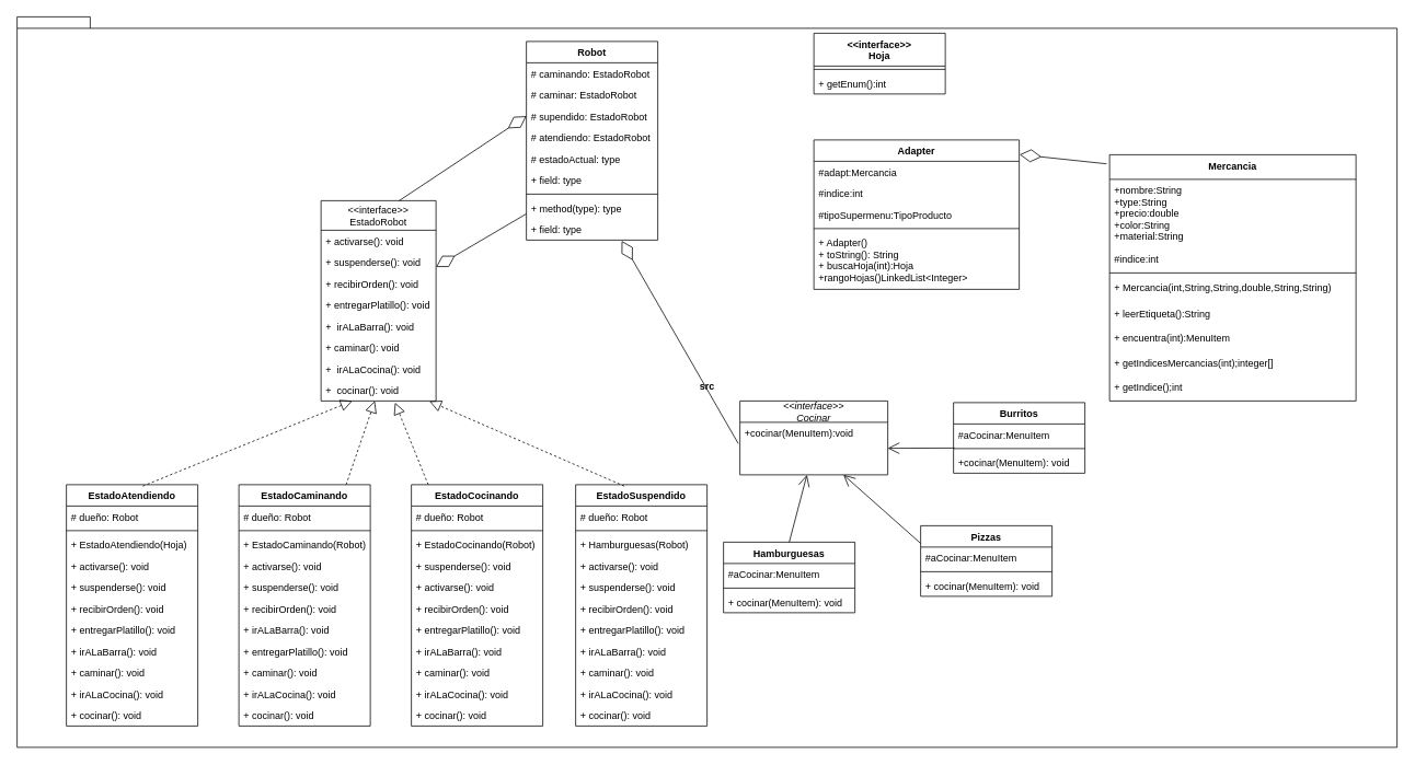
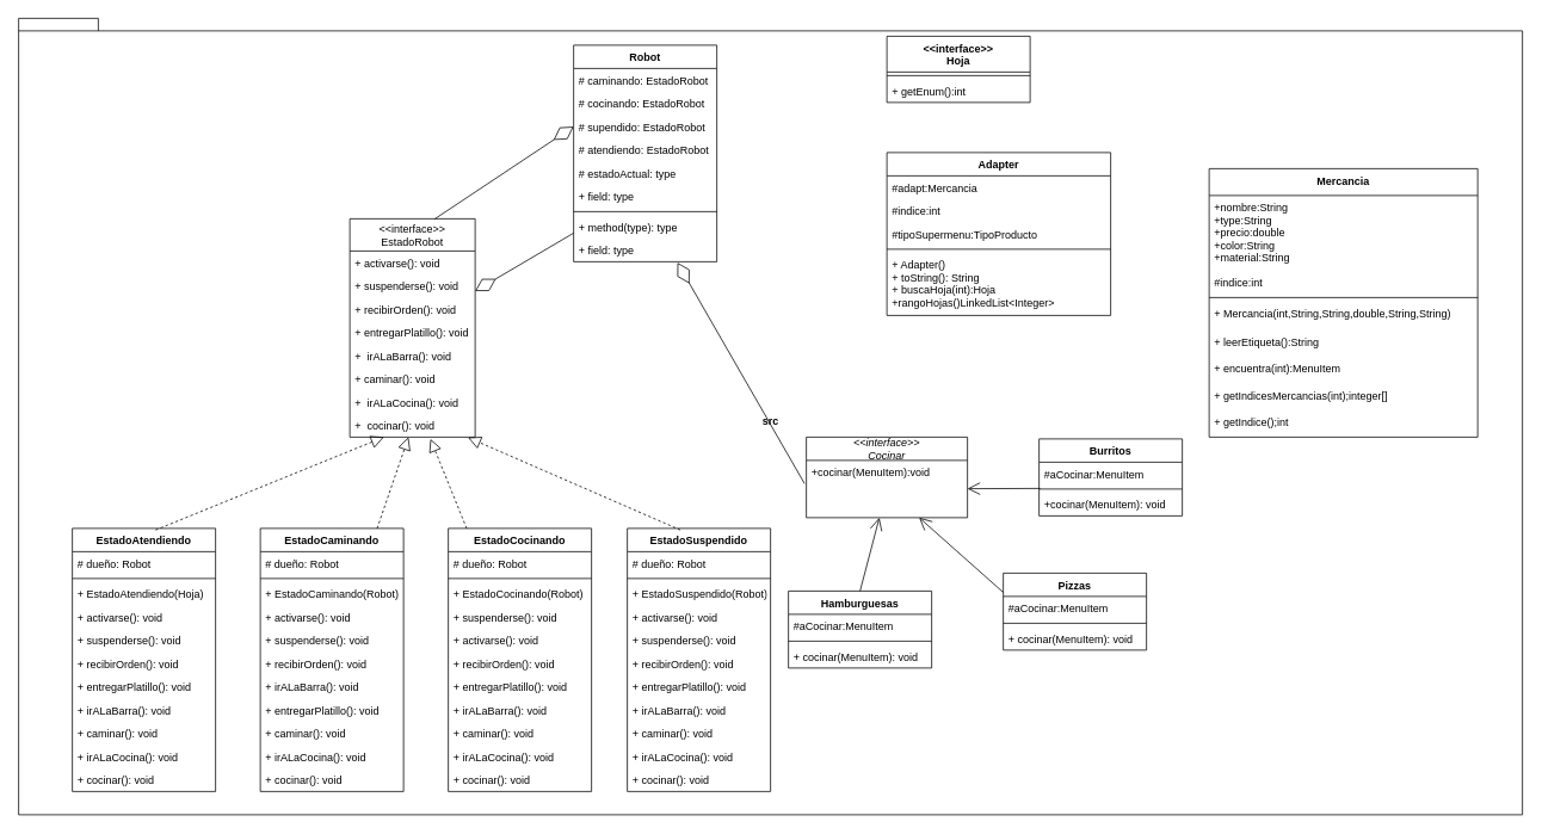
- <mxCell id="42" value="# caminar: EstadoRobot" style="text;strokeColor=none;fillColor=none;align=left;verticalAlign=top;spacingLeft=4;spacingRight=4;overflow=hidden;rotatable=0;points=[[0,0.5],[1,0.5]];portConstraint=eastwest;" vertex="1" parent="40"><mxGeometry y="52" width="160" height="26" as="geometry" /></mxCell>
+ <mxCell id="42" value="# cocinando: EstadoRobot" style="text;strokeColor=none;fillColor=none;align=left;verticalAlign=top;spacingLeft=4;spacingRight=4;overflow=hidden;rotatable=0;points=[[0,0.5],[1,0.5]];portConstraint=eastwest;" vertex="1" parent="40"><mxGeometry y="52" width="160" height="26" as="geometry" /></mxCell>
- <mxCell id="27" value="" style="endArrow=diamondThin;endFill=0;endSize=24;html=1;exitX=-0.012;exitY=0.037;exitDx=0;exitDy=0;exitPerimeter=0;entryX=1.002;entryY=0.098;entryDx=0;entryDy=0;entryPerimeter=0;" edge="1" parent="1" source="28" target="21"><mxGeometry width="160" relative="1" as="geometry"><mxPoint x="1250" y="380" as="sourcePoint" /><mxPoint x="1410" y="380" as="targetPoint" /></mxGeometry></mxCell>
- <mxCell id="53" value="+ Hamburguesas(Robot)" style="text;strokeColor=none;fillColor=none;align=left;verticalAlign=top;spacingLeft=4;spacingRight=4;overflow=hidden;rotatable=0;points=[[0,0.5],[1,0.5]];portConstraint=eastwest;" vertex="1" parent="50"><mxGeometry y="60" width="160" height="26" as="geometry" /></mxCell>
+ <mxCell id="53" value="+ EstadoSuspendido(Robot)" style="text;strokeColor=none;fillColor=none;align=left;verticalAlign=top;spacingLeft=4;spacingRight=4;overflow=hidden;rotatable=0;points=[[0,0.5],[1,0.5]];portConstraint=eastwest;" vertex="1" parent="50"><mxGeometry y="60" width="160" height="26" as="geometry" /></mxCell>
